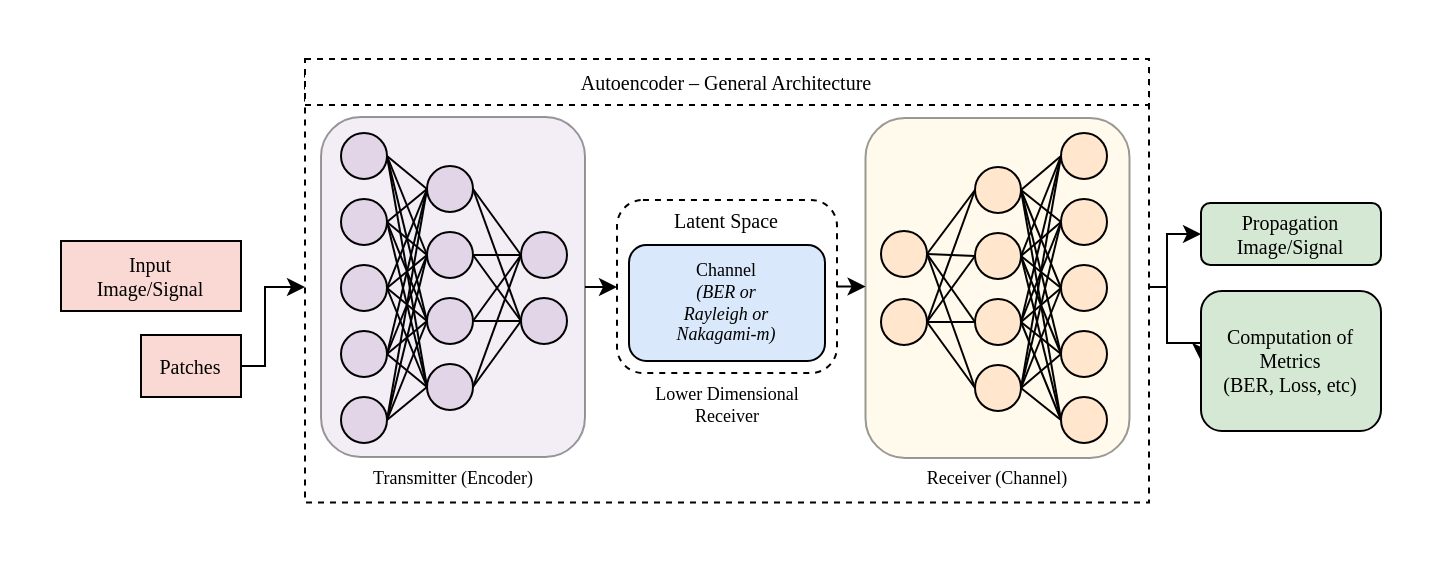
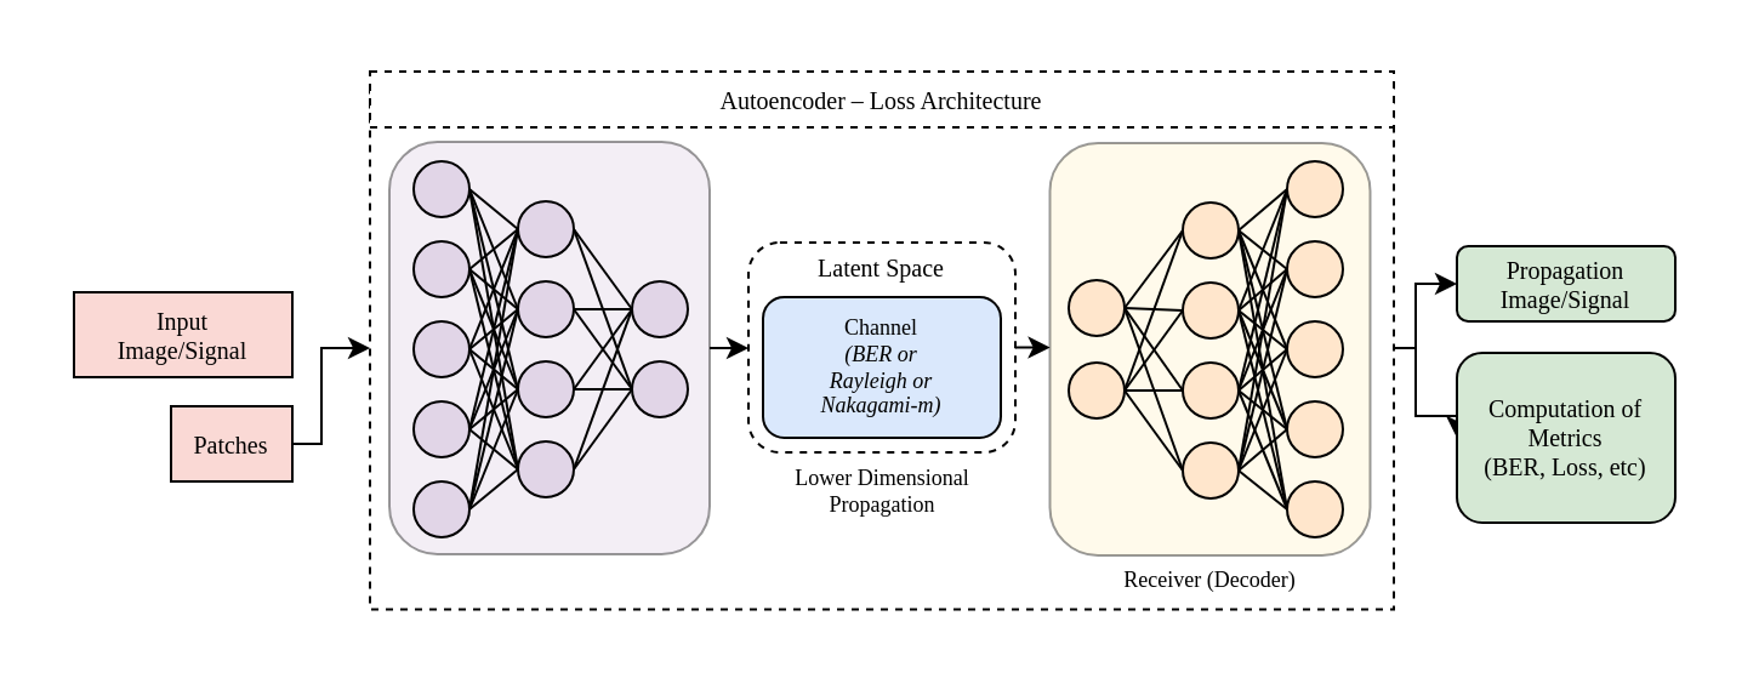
- <mxCell id="98" value="Autoencoder – General Architecture" style="rounded=0;whiteSpace=wrap;html=1;fontFamily=Bahnschrift;fontSize=10;labelBorderColor=none;labelBackgroundColor=none;dashed=1;" parent="1" vertex="1"><mxGeometry x="152" y="29" width="422" height="23" as="geometry" /></mxCell>
+ <mxCell id="98" value="Autoencoder – Loss Architecture" style="rounded=0;whiteSpace=wrap;html=1;fontFamily=Bahnschrift;fontSize=10;labelBorderColor=none;labelBackgroundColor=none;dashed=1;" parent="1" vertex="1"><mxGeometry x="152" y="29" width="422" height="23" as="geometry" /></mxCell>
- <mxCell id="99" value="Lower Dimensional&lt;br&gt;Receiver" style="text;html=1;align=center;verticalAlign=middle;resizable=0;points=[];autosize=1;strokeColor=none;fillColor=none;fontFamily=Bahnschrift;fontSize=9;" parent="1" vertex="1"><mxGeometry x="313" y="182" width="100" height="40" as="geometry" /></mxCell>
+ <mxCell id="99" value="Lower Dimensional&lt;br&gt;Propagation" style="text;html=1;align=center;verticalAlign=middle;resizable=0;points=[];autosize=1;strokeColor=none;fillColor=none;fontFamily=Bahnschrift;fontSize=9;" parent="1" vertex="1"><mxGeometry x="313" y="182" width="100" height="40" as="geometry" /></mxCell>
- <mxCell id="55" value="Transmitter (Encoder)" style="text;html=1;align=center;verticalAlign=middle;resizable=0;points=[];autosize=1;strokeColor=none;fillColor=none;fontFamily=Bahnschrift;fontSize=9;" parent="1" vertex="1"><mxGeometry x="171" y="229" width="110" height="20" as="geometry" /></mxCell>
- <mxCell id="56" value="Receiver (Channel)" style="text;html=1;align=center;verticalAlign=middle;resizable=0;points=[];autosize=1;strokeColor=none;fillColor=none;fontFamily=Bahnschrift;fontSize=9;" parent="1" vertex="1"><mxGeometry x="448.25" y="229" width="100" height="20" as="geometry" /></mxCell>
+ <mxCell id="56" value="Receiver (Decoder)" style="text;html=1;align=center;verticalAlign=middle;resizable=0;points=[];autosize=1;strokeColor=none;fillColor=none;fontFamily=Bahnschrift;fontSize=9;" parent="1" vertex="1"><mxGeometry x="448.25" y="229" width="100" height="20" as="geometry" /></mxCell>
